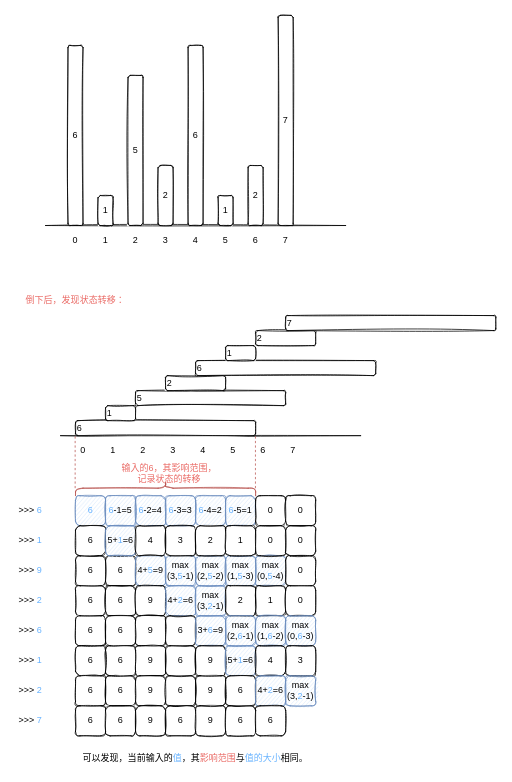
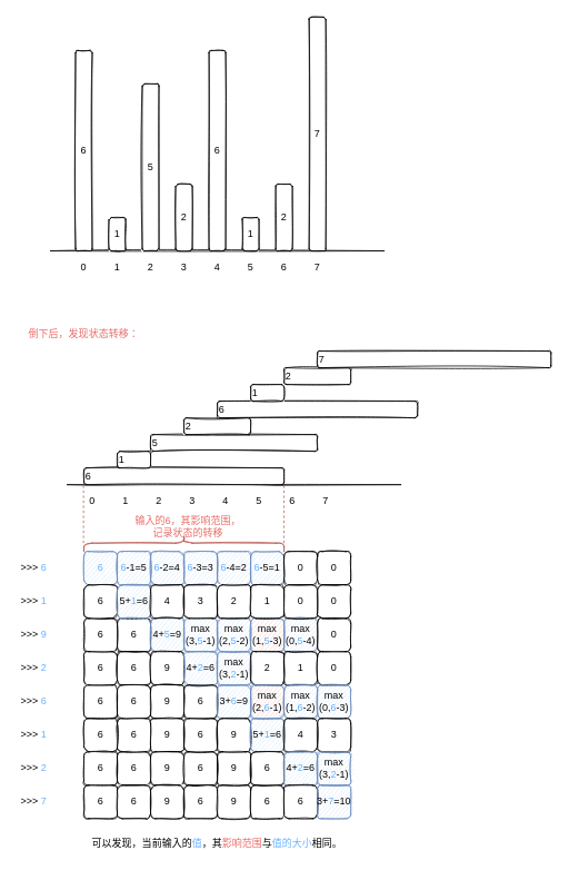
- <mxCell id="49" value="max&lt;br&gt;(1,&lt;font color=&quot;#66b2ff&quot;&gt;5&lt;/font&gt;-3)" style="rounded=1;whiteSpace=wrap;html=1;sketch=1;strokeColor=#6c8ebf;fillColor=#dae8fc;align=center;" vertex="1" parent="1"><mxGeometry x="300" y="740" width="40" height="40" as="geometry" /></mxCell>
+ <mxCell id="49" value="max&lt;br&gt;(1,&lt;font color=&quot;#66b2ff&quot;&gt;5&lt;/font&gt;-3)" style="rounded=1;whiteSpace=wrap;html=1;sketch=1;strokeColor=#6c8ebf;fillColor=#f8cecc;align=center;" vertex="1" parent="1"><mxGeometry x="300" y="740" width="40" height="40" as="geometry" /></mxCell>
- <mxCell id="86" value="max&lt;br&gt;(2,&lt;font color=&quot;#66b2ff&quot;&gt;6&lt;/font&gt;-1)" style="rounded=1;whiteSpace=wrap;html=1;sketch=1;strokeColor=#6c8ebf;fillColor=#dae8fc;align=center;" vertex="1" parent="1"><mxGeometry x="300" y="820" width="40" height="40" as="geometry" /></mxCell>
+ <mxCell id="86" value="max&lt;br&gt;(2,&lt;font color=&quot;#66b2ff&quot;&gt;6&lt;/font&gt;-1)" style="rounded=1;whiteSpace=wrap;html=1;sketch=1;strokeColor=#6c8ebf;fillColor=#f8cecc;align=center;" vertex="1" parent="1"><mxGeometry x="300" y="820" width="40" height="40" as="geometry" /></mxCell>
+ <mxCell id="112" value="3+&lt;font color=&quot;#66b2ff&quot;&gt;7&lt;/font&gt;=10" style="rounded=1;whiteSpace=wrap;html=1;sketch=1;strokeColor=#6c8ebf;fillColor=#dae8fc;align=center;" vertex="1" parent="1"><mxGeometry x="380" y="940" width="40" height="40" as="geometry" /></mxCell>
